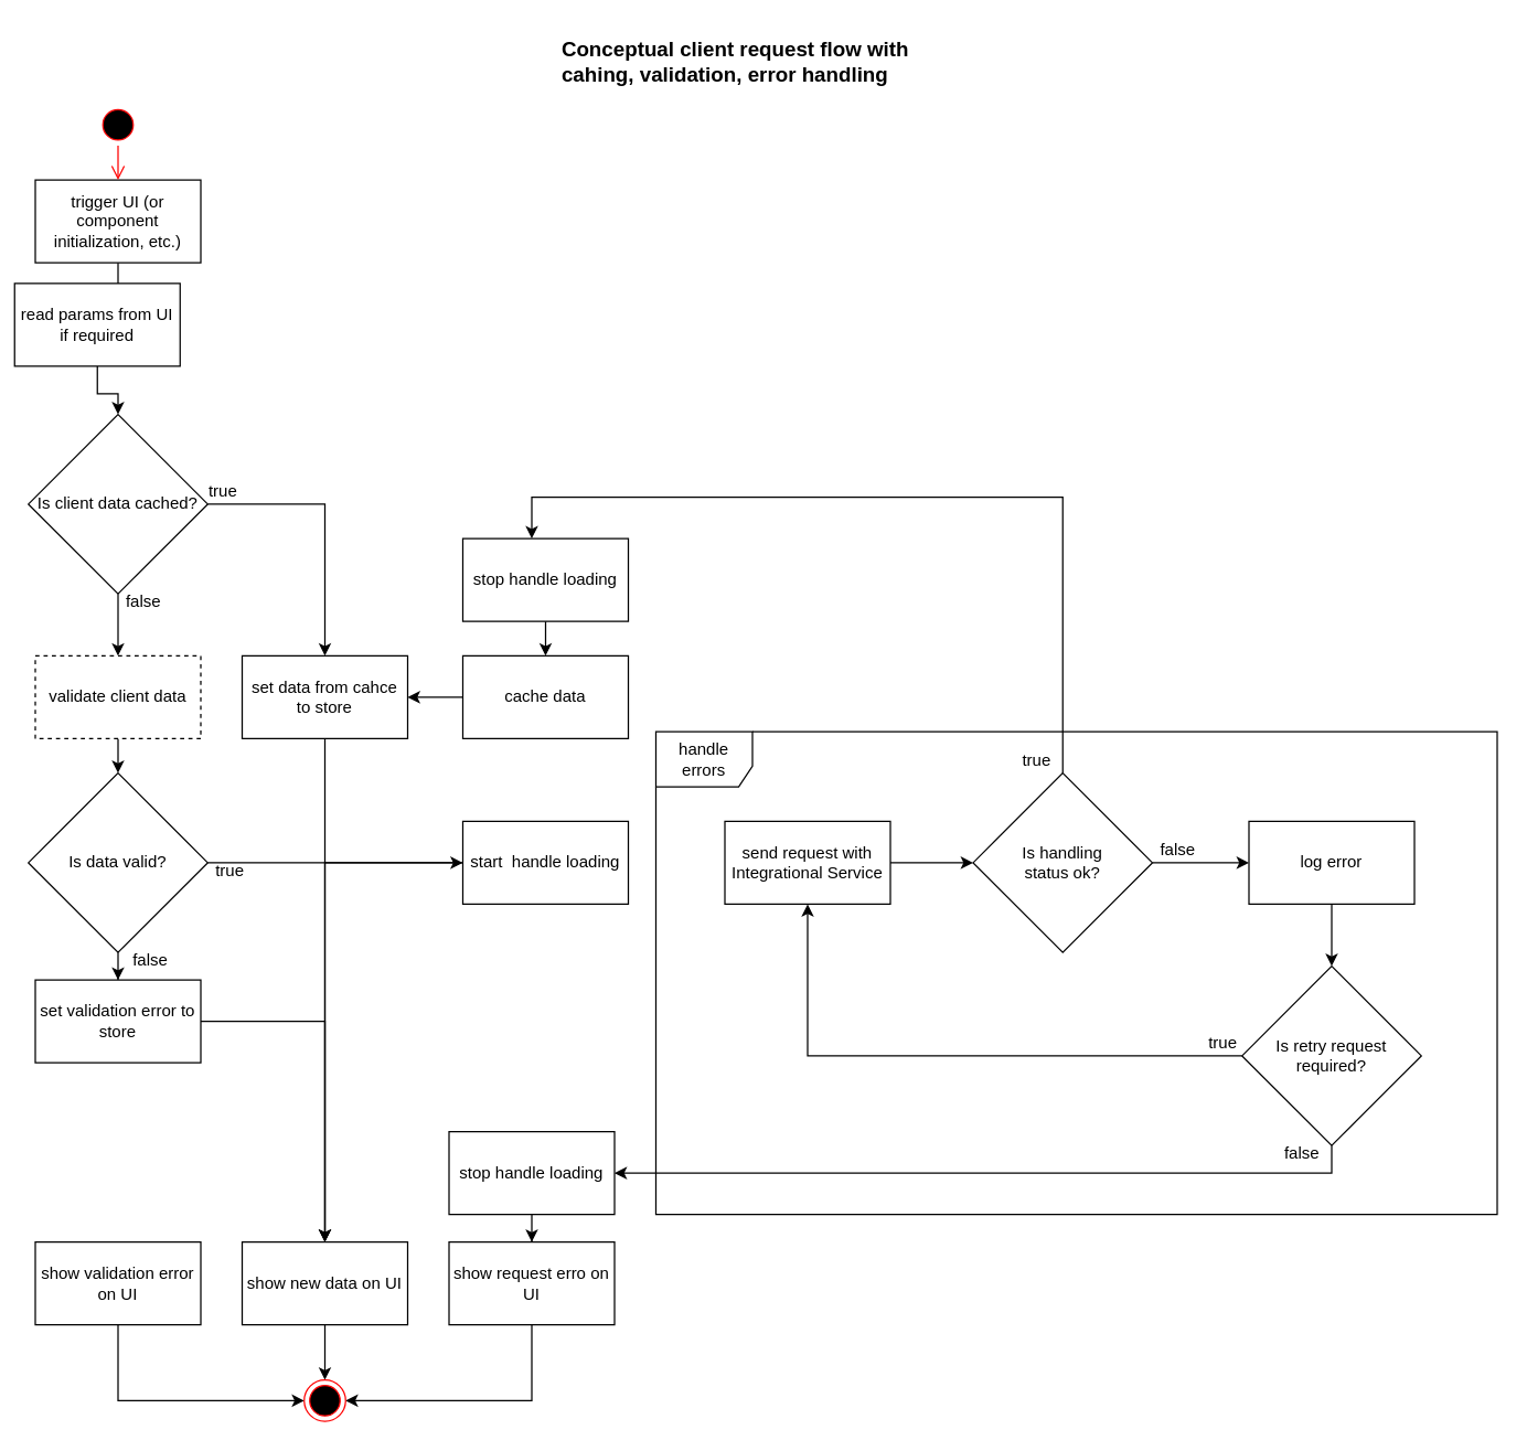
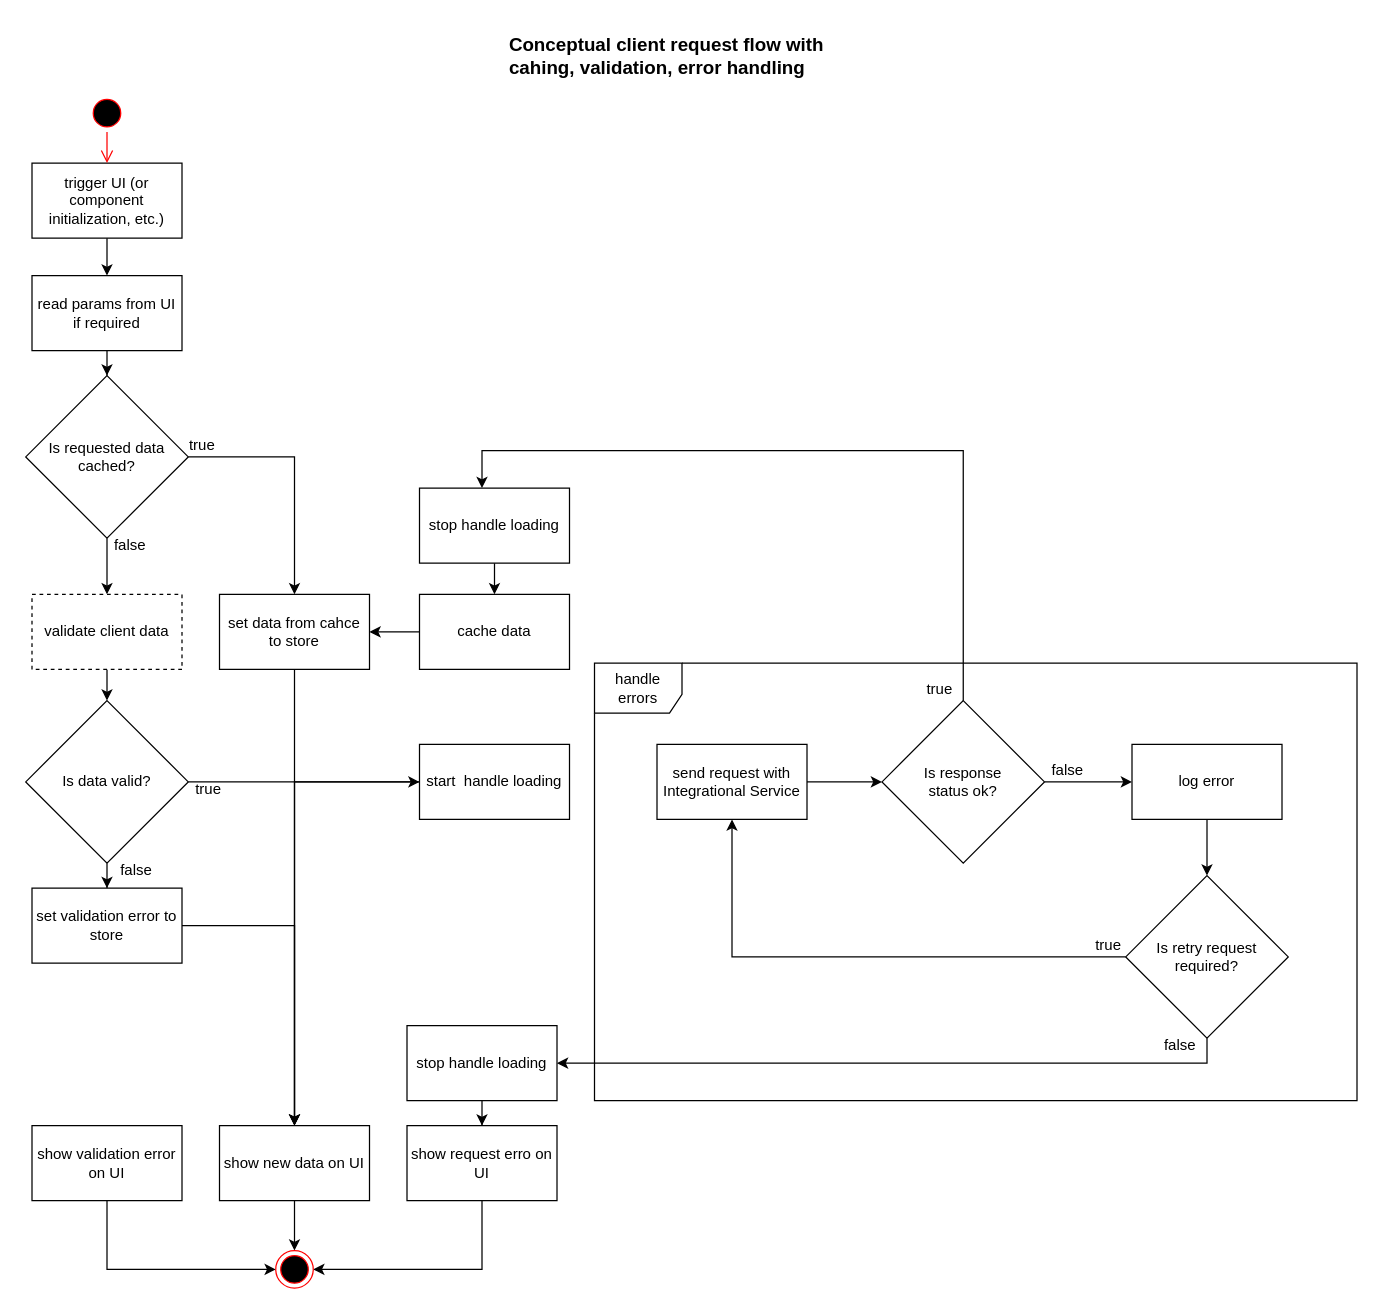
- <mxCell id="6" value="read params from UI if required" style="rounded=0;whiteSpace=wrap;html=1;" parent="1" vertex="1"><mxGeometry x="10" y="205" width="120" height="60" as="geometry" /></mxCell>
+ <mxCell id="6" value="read params from UI if required" style="rounded=0;whiteSpace=wrap;html=1;" parent="1" vertex="1"><mxGeometry x="25" y="220" width="120" height="60" as="geometry" /></mxCell>
- <mxCell id="9" value="Is client data cached?" style="rhombus;whiteSpace=wrap;html=1;" parent="1" vertex="1"><mxGeometry x="20" y="300" width="130" height="130" as="geometry" /></mxCell>
+ <mxCell id="9" value="Is requested data cached?" style="rhombus;whiteSpace=wrap;html=1;" parent="1" vertex="1"><mxGeometry x="20" y="300" width="130" height="130" as="geometry" /></mxCell>
- <mxCell id="33" value="Is handling &lt;br&gt;status ok?" style="rhombus;whiteSpace=wrap;html=1;" parent="1" vertex="1"><mxGeometry x="705" y="560" width="130" height="130" as="geometry" /></mxCell>
+ <mxCell id="33" value="Is response &lt;br&gt;status ok?" style="rhombus;whiteSpace=wrap;html=1;" parent="1" vertex="1"><mxGeometry x="705" y="560" width="130" height="130" as="geometry" /></mxCell>
